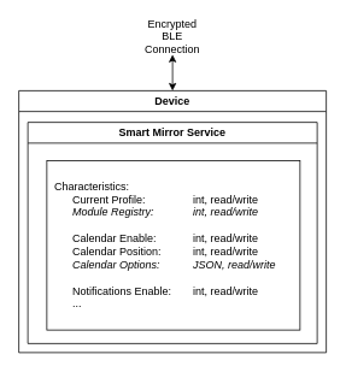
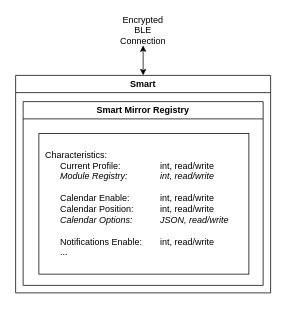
- <mxCell id="3" value="&lt;div&gt;Device&lt;/div&gt;" style="swimlane;whiteSpace=wrap;html=1;" vertex="1" parent="1"><mxGeometry x="20" y="100" width="340" height="290" as="geometry" /></mxCell>
+ <mxCell id="3" value="&lt;div&gt;Smart&lt;/div&gt;" style="swimlane;whiteSpace=wrap;html=1;" vertex="1" parent="1"><mxGeometry x="20" y="100" width="340" height="290" as="geometry" /></mxCell>
- <mxCell id="4" value="Smart Mirror Service" style="swimlane;whiteSpace=wrap;html=1;" vertex="1" parent="3"><mxGeometry x="10" y="35" width="320" height="245" as="geometry" /></mxCell>
+ <mxCell id="4" value="Smart Mirror Registry" style="swimlane;whiteSpace=wrap;html=1;" vertex="1" parent="3"><mxGeometry x="10" y="35" width="320" height="245" as="geometry" /></mxCell>
